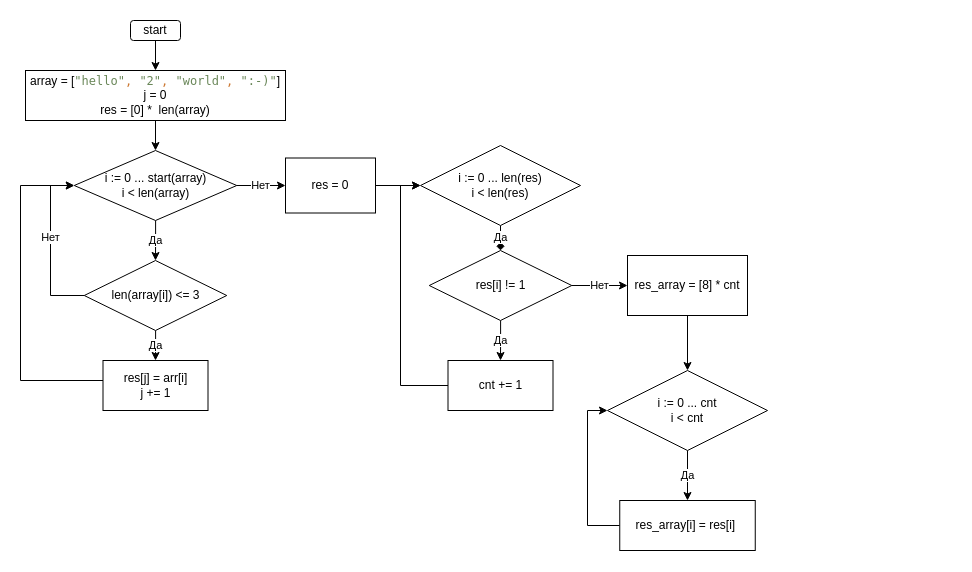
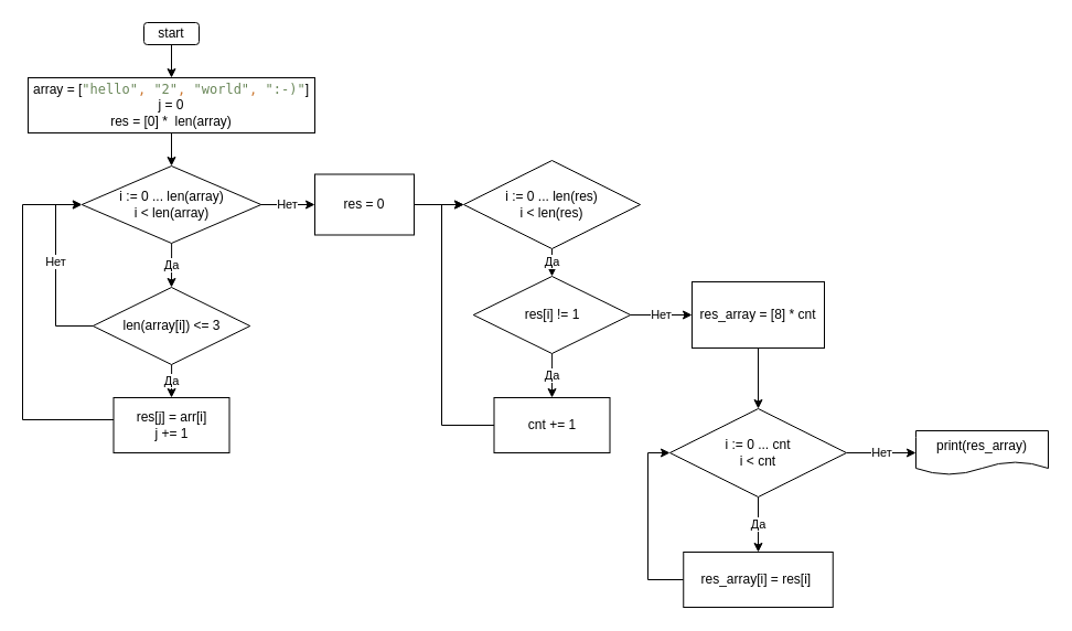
- <mxCell id="8" value="i := 0 ... start(array)&lt;br&gt;i &amp;lt; len(array)" style="rhombus;whiteSpace=wrap;html=1;" parent="1" vertex="1"><mxGeometry x="73.75" y="150" width="162.5" height="70" as="geometry" /></mxCell>
+ <mxCell id="8" value="i := 0 ... len(array)&lt;br&gt;i &amp;lt; len(array)" style="rhombus;whiteSpace=wrap;html=1;" parent="1" vertex="1"><mxGeometry x="73.75" y="150" width="162.5" height="70" as="geometry" /></mxCell>
- <mxCell id="16" value="Да" style="edgeStyle=orthogonalEdgeStyle;rounded=0;orthogonalLoop=1;jettySize=auto;html=1;entryX=0.5;entryY=0;entryDx=0;entryDy=0;endArrow=diamond;" parent="1" source="17" target="20" edge="1"><mxGeometry relative="1" as="geometry" /></mxCell>
+ <mxCell id="16" value="Да" style="edgeStyle=orthogonalEdgeStyle;rounded=0;orthogonalLoop=1;jettySize=auto;html=1;entryX=0.5;entryY=0;entryDx=0;entryDy=0;" parent="1" source="17" target="20" edge="1"><mxGeometry relative="1" as="geometry" /></mxCell>
+ <mxCell id="26" value="Нет" style="edgeStyle=orthogonalEdgeStyle;rounded=0;orthogonalLoop=1;jettySize=auto;html=1;entryX=0;entryY=0.5;entryDx=0;entryDy=0;" parent="1" source="27" target="30" edge="1"><mxGeometry relative="1" as="geometry"><mxPoint x="820" y="410" as="targetPoint" /></mxGeometry></mxCell>
+ <mxCell id="30" value="print(res_array)" style="shape=document;whiteSpace=wrap;html=1;boundedLbl=1;" parent="1" vertex="1"><mxGeometry x="830" y="390" width="120" height="40" as="geometry" /></mxCell>
